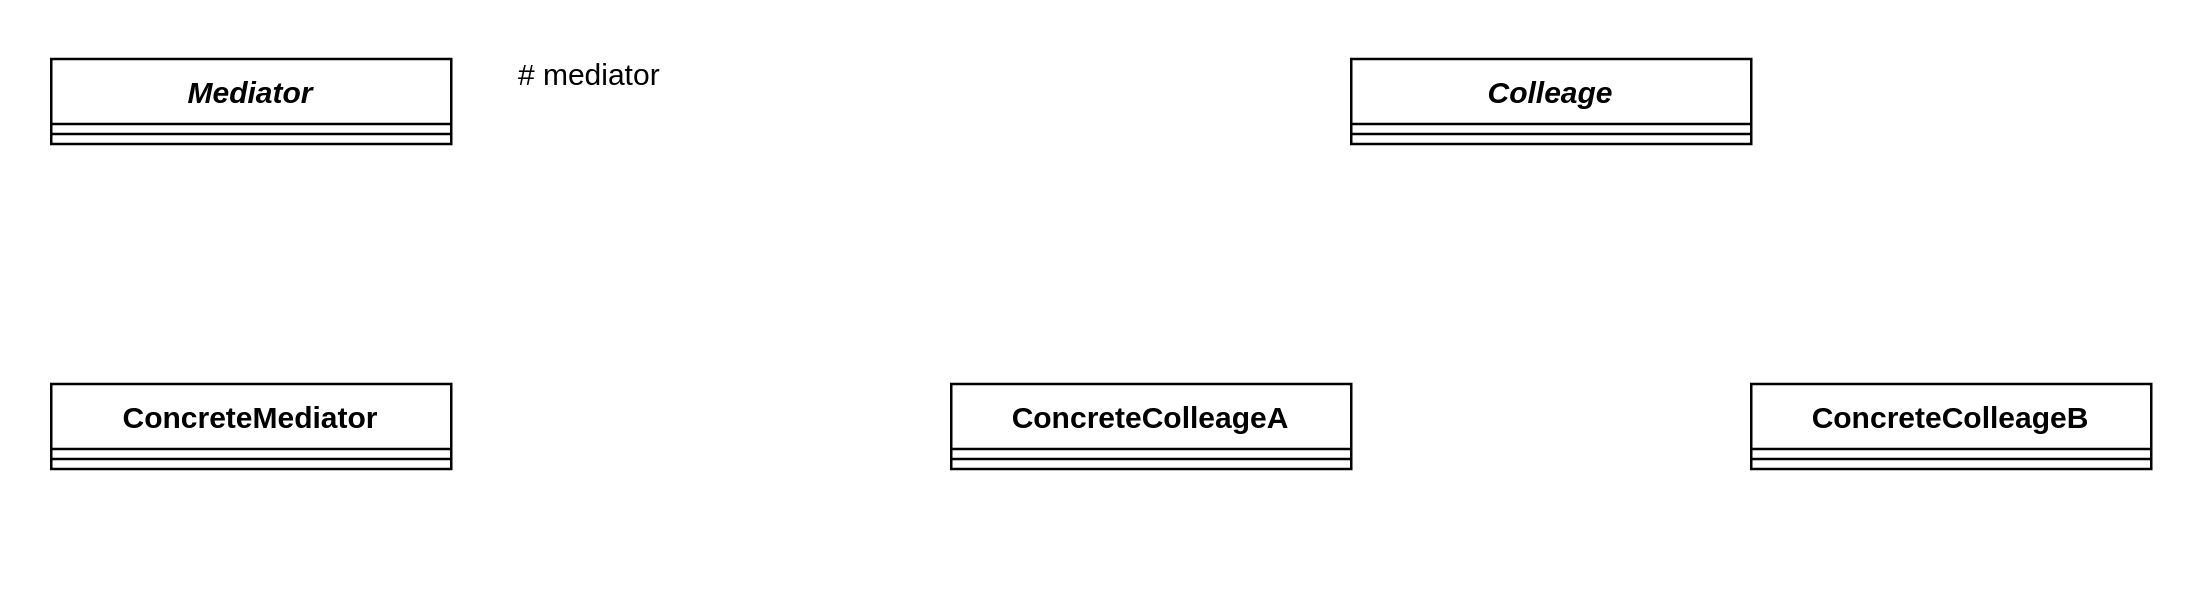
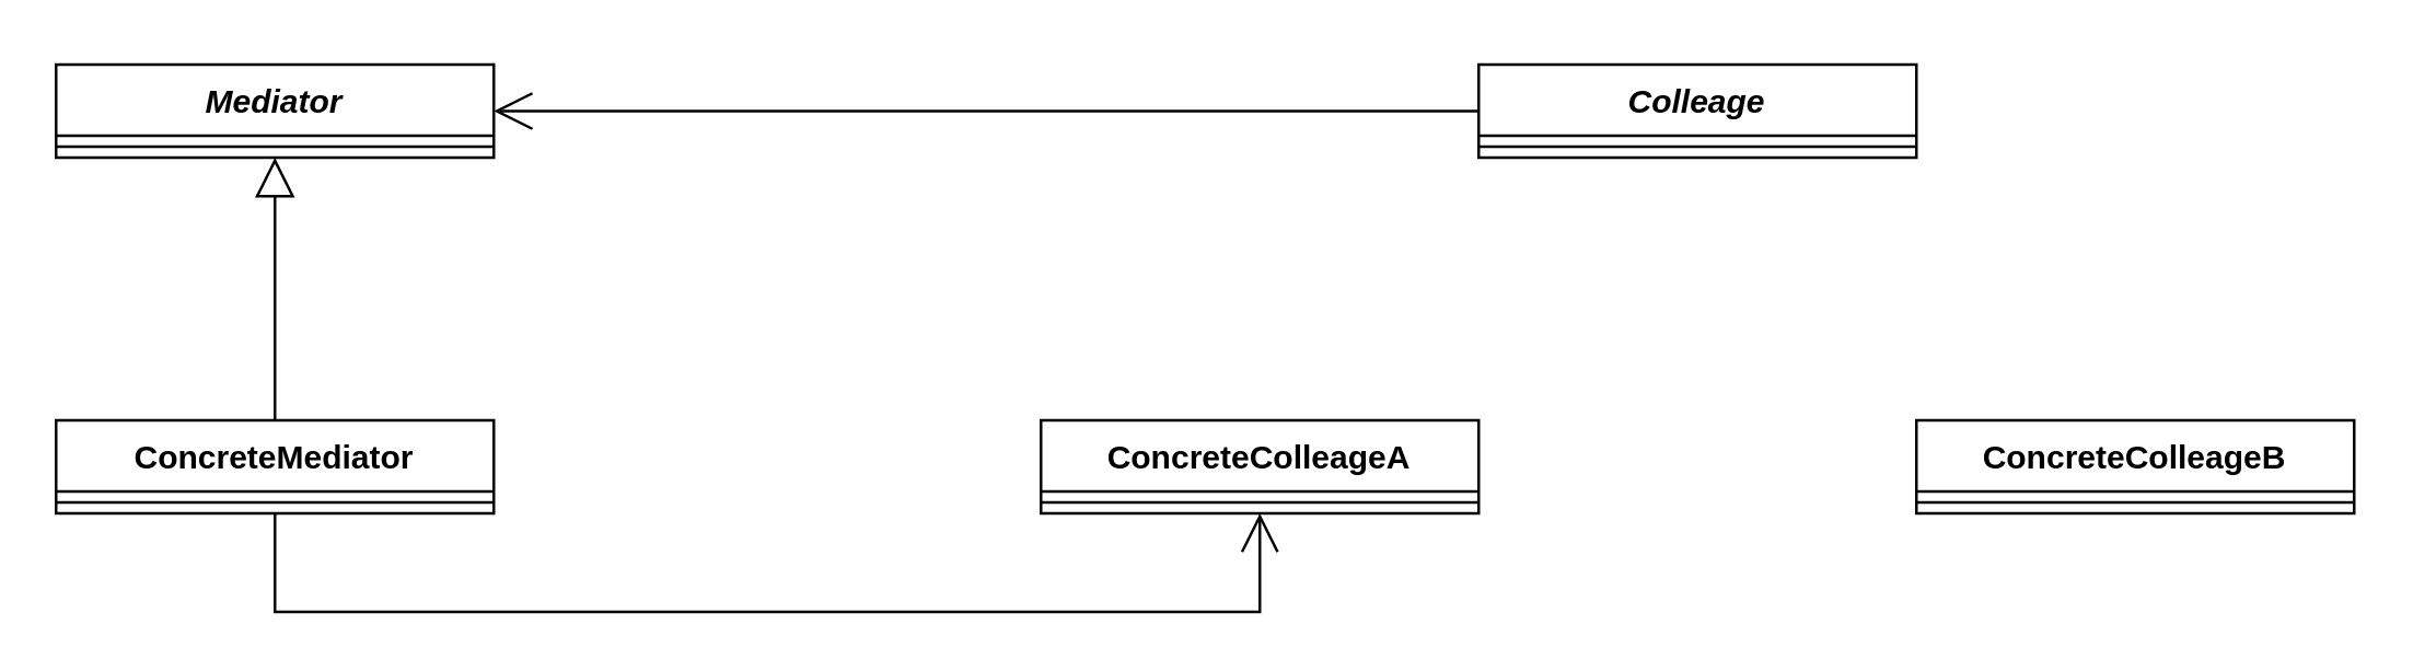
- <mxCell id="8" value="# mediator" style="text;html=1;align=center;verticalAlign=middle;resizable=0;points=[];autosize=1;" vertex="1" parent="1"><mxGeometry x="200" y="20" width="70" height="20" as="geometry" /></mxCell>
+ <mxCell id="2" style="edgeStyle=orthogonalEdgeStyle;rounded=0;orthogonalLoop=1;jettySize=auto;html=1;exitX=0;exitY=0.5;exitDx=0;exitDy=0;endSize=12;startSize=12;endArrow=open;endFill=0;" edge="1" parent="1" source="3" target="5"><mxGeometry relative="1" as="geometry" /></mxCell>
+ <mxCell id="7" style="edgeStyle=orthogonalEdgeStyle;rounded=0;orthogonalLoop=1;jettySize=auto;html=1;exitX=0.5;exitY=0;exitDx=0;exitDy=0;startSize=12;endArrow=block;endFill=0;endSize=12;" edge="1" parent="1" source="10" target="5"><mxGeometry relative="1" as="geometry" /></mxCell>
+ <mxCell id="9" style="edgeStyle=orthogonalEdgeStyle;rounded=0;orthogonalLoop=1;jettySize=auto;html=1;exitX=0.5;exitY=1;exitDx=0;exitDy=0;startSize=12;endArrow=open;endFill=0;endSize=12;" edge="1" parent="1" source="10" target="12"><mxGeometry relative="1" as="geometry"><Array as="points"><mxPoint x="100" y="223" /><mxPoint x="460" y="223" /></Array></mxGeometry></mxCell>
